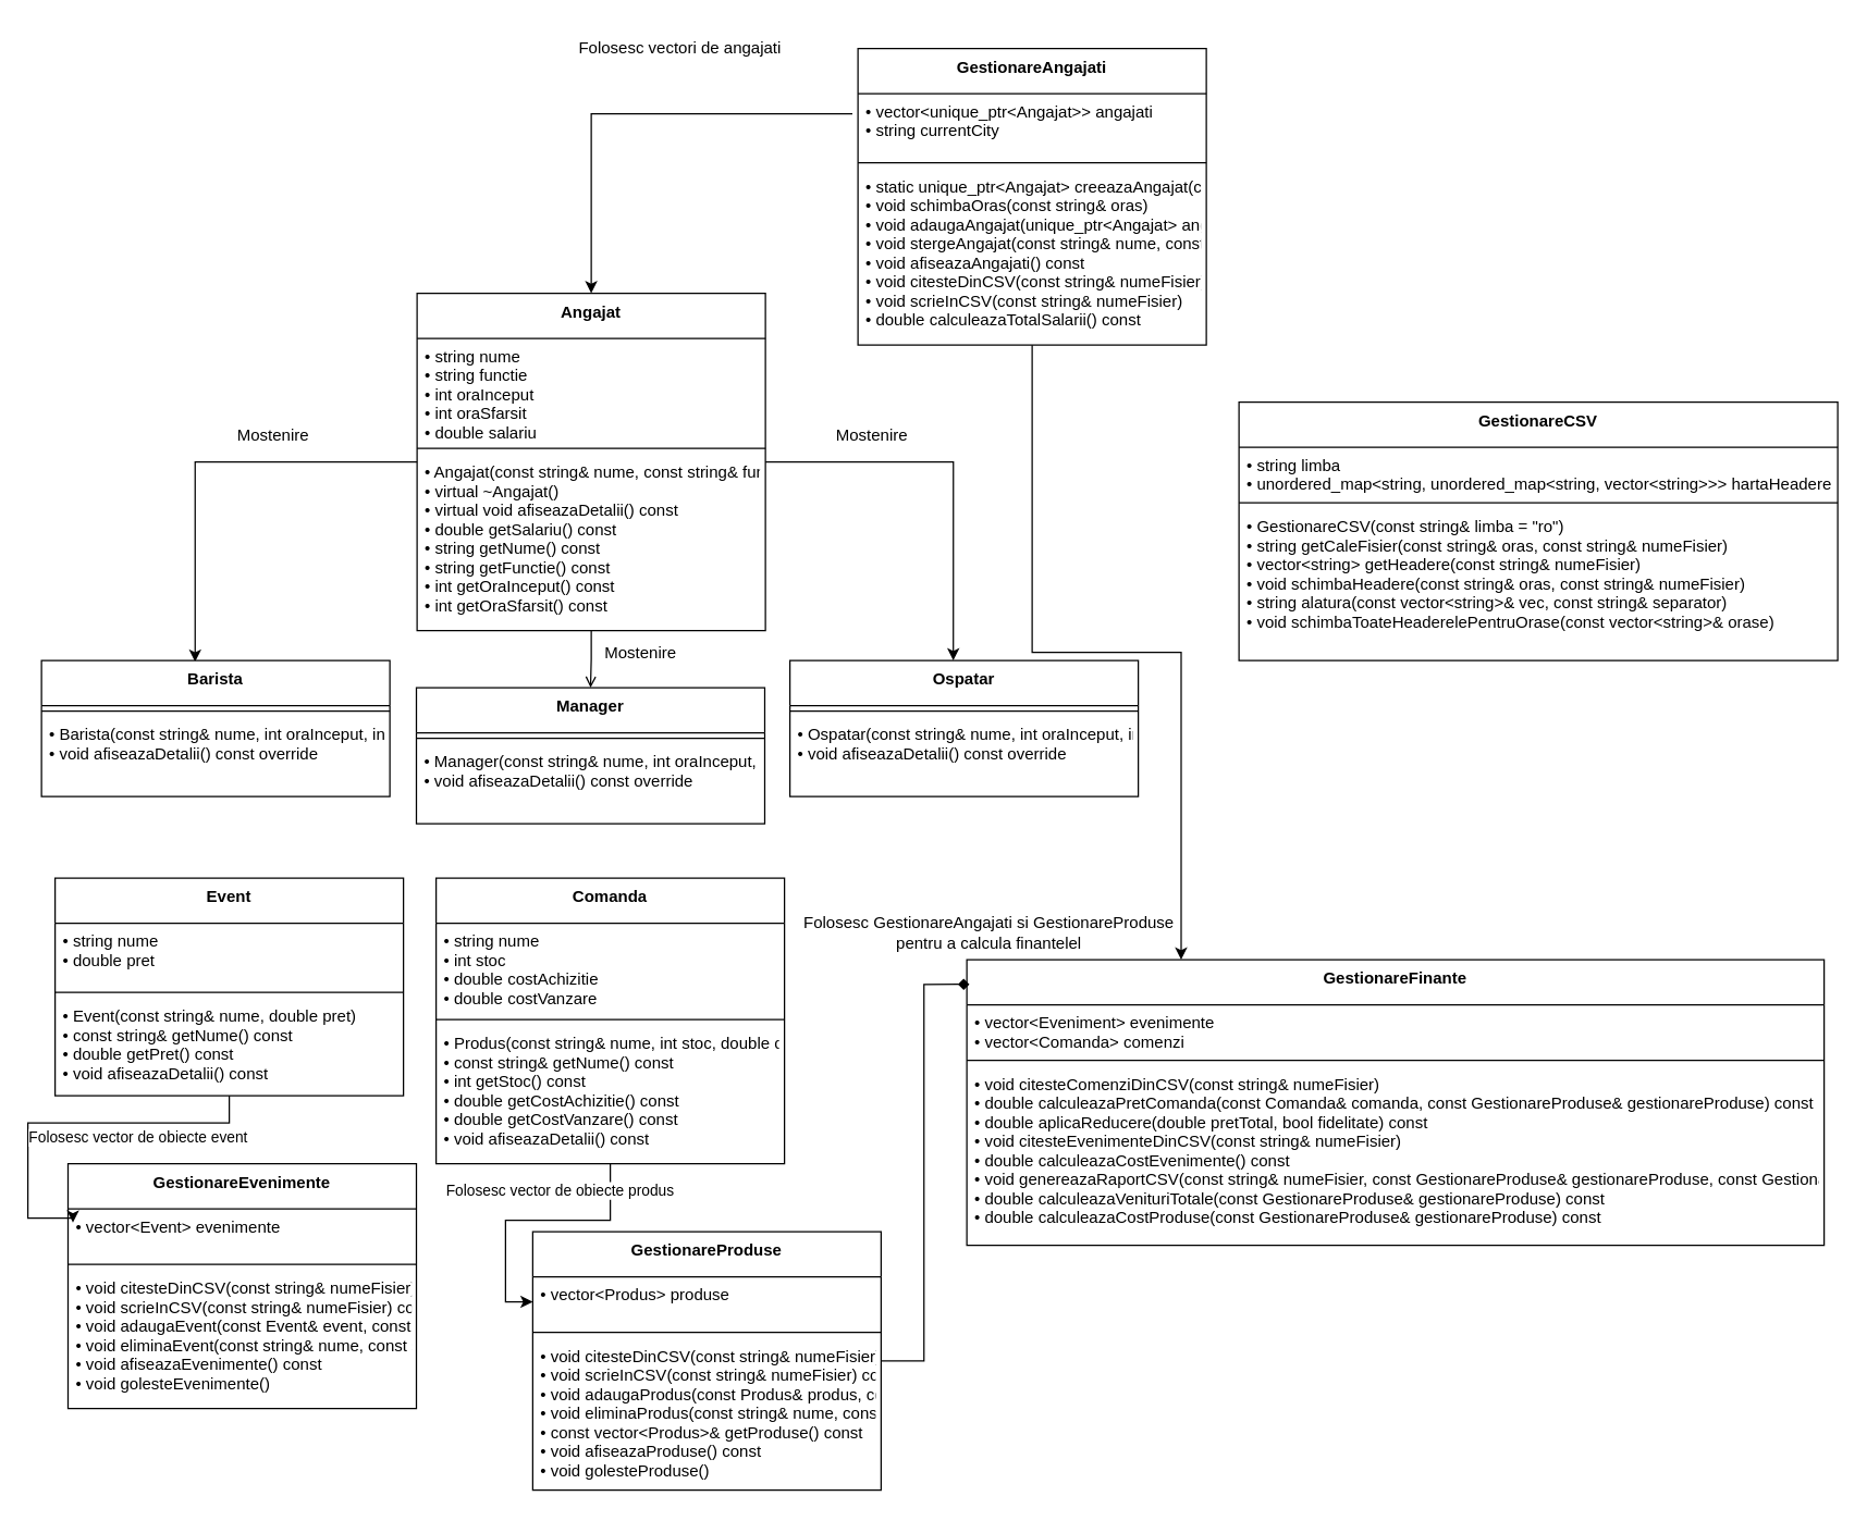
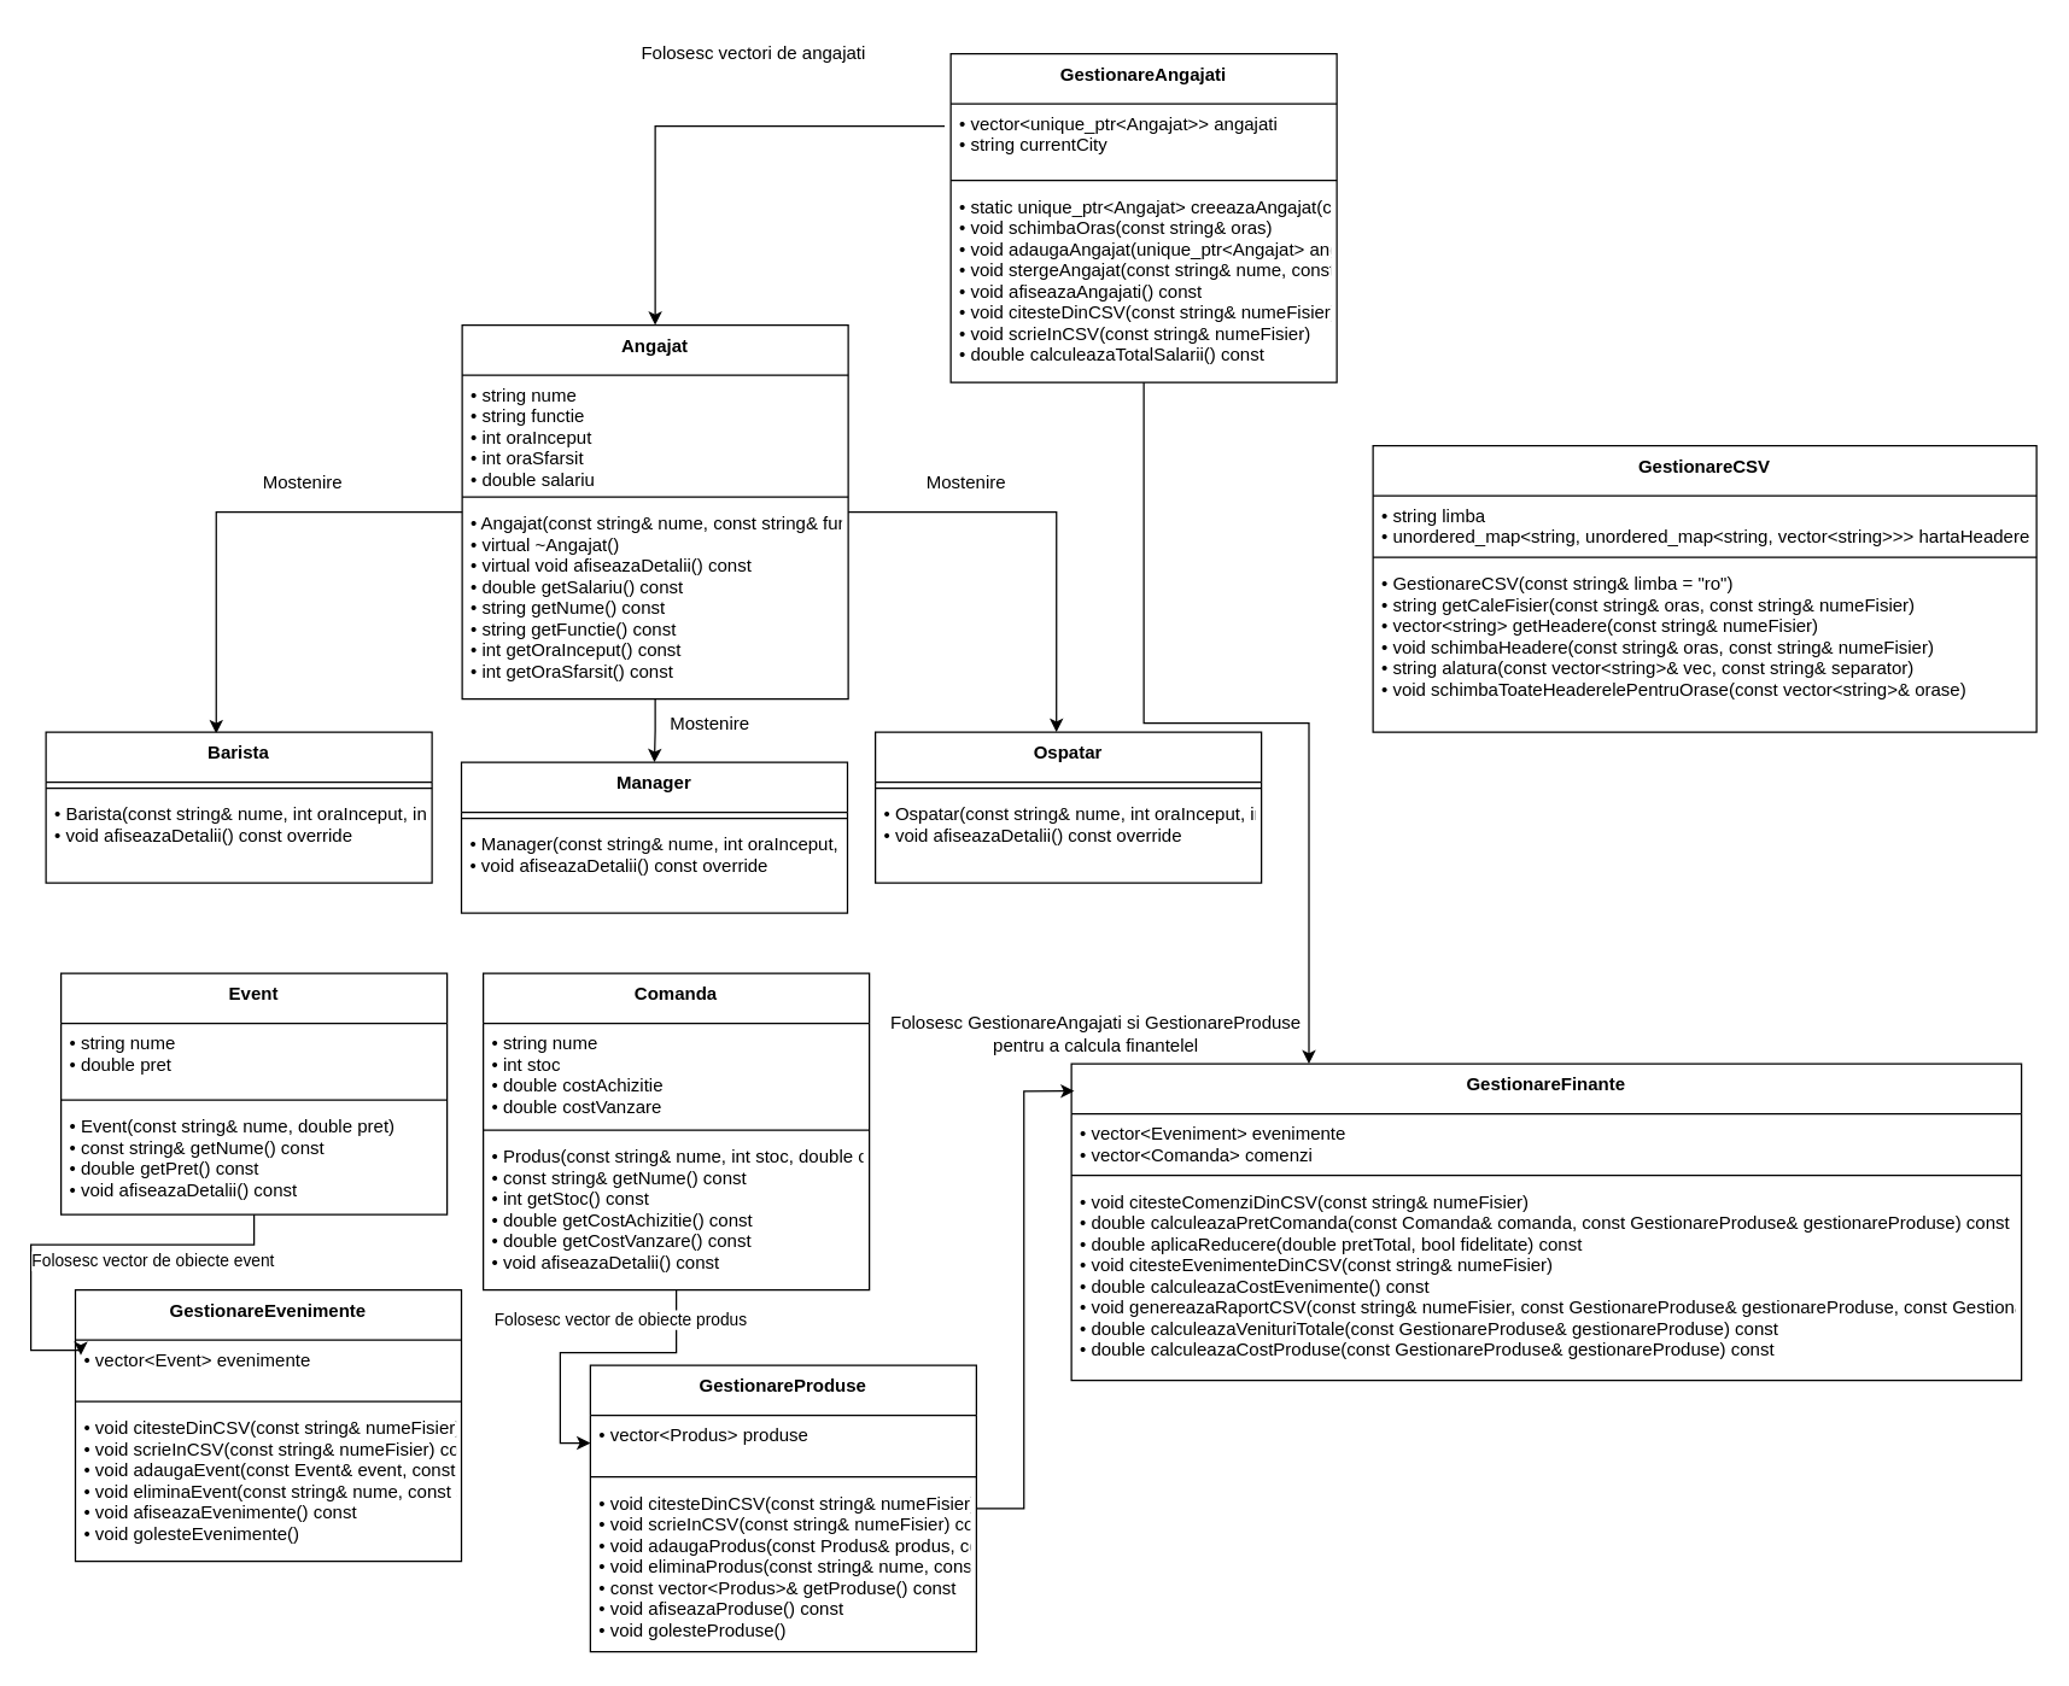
- <mxCell id="4" style="edgeStyle=orthogonalEdgeStyle;rounded=0;orthogonalLoop=1;jettySize=auto;html=1;entryX=0.5;entryY=0;entryDx=0;entryDy=0;endArrow=open;" edge="1" parent="1" source="5" target="12"><mxGeometry relative="1" as="geometry" /></mxCell>
+ <mxCell id="4" style="edgeStyle=orthogonalEdgeStyle;rounded=0;orthogonalLoop=1;jettySize=auto;html=1;entryX=0.5;entryY=0;entryDx=0;entryDy=0;" edge="1" parent="1" source="5" target="12"><mxGeometry relative="1" as="geometry" /></mxCell>
- <mxCell id="56" style="edgeStyle=orthogonalEdgeStyle;rounded=0;orthogonalLoop=1;jettySize=auto;html=1;entryX=0.003;entryY=0.086;entryDx=0;entryDy=0;entryPerimeter=0;endArrow=diamond;" edge="1" parent="1" source="32" target="41"><mxGeometry relative="1" as="geometry" /></mxCell>
+ <mxCell id="56" style="edgeStyle=orthogonalEdgeStyle;rounded=0;orthogonalLoop=1;jettySize=auto;html=1;entryX=0.003;entryY=0.086;entryDx=0;entryDy=0;entryPerimeter=0;" edge="1" parent="1" source="32" target="41"><mxGeometry relative="1" as="geometry" /></mxCell>
